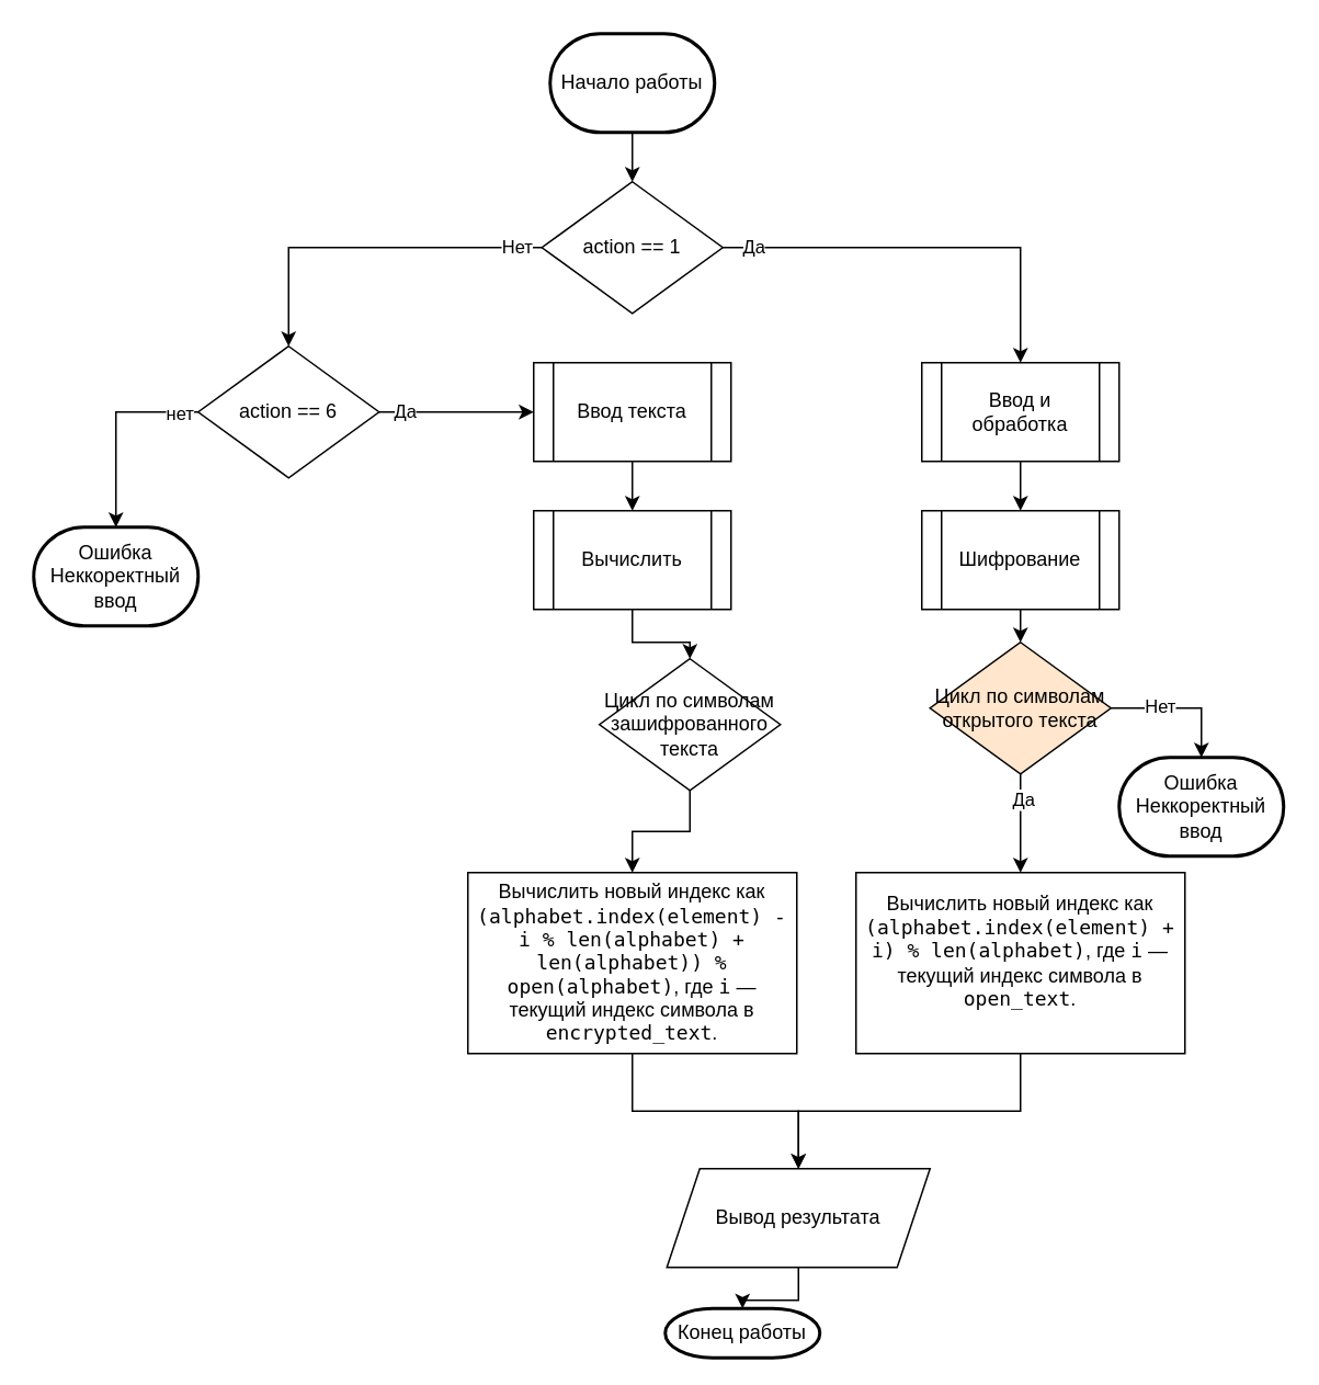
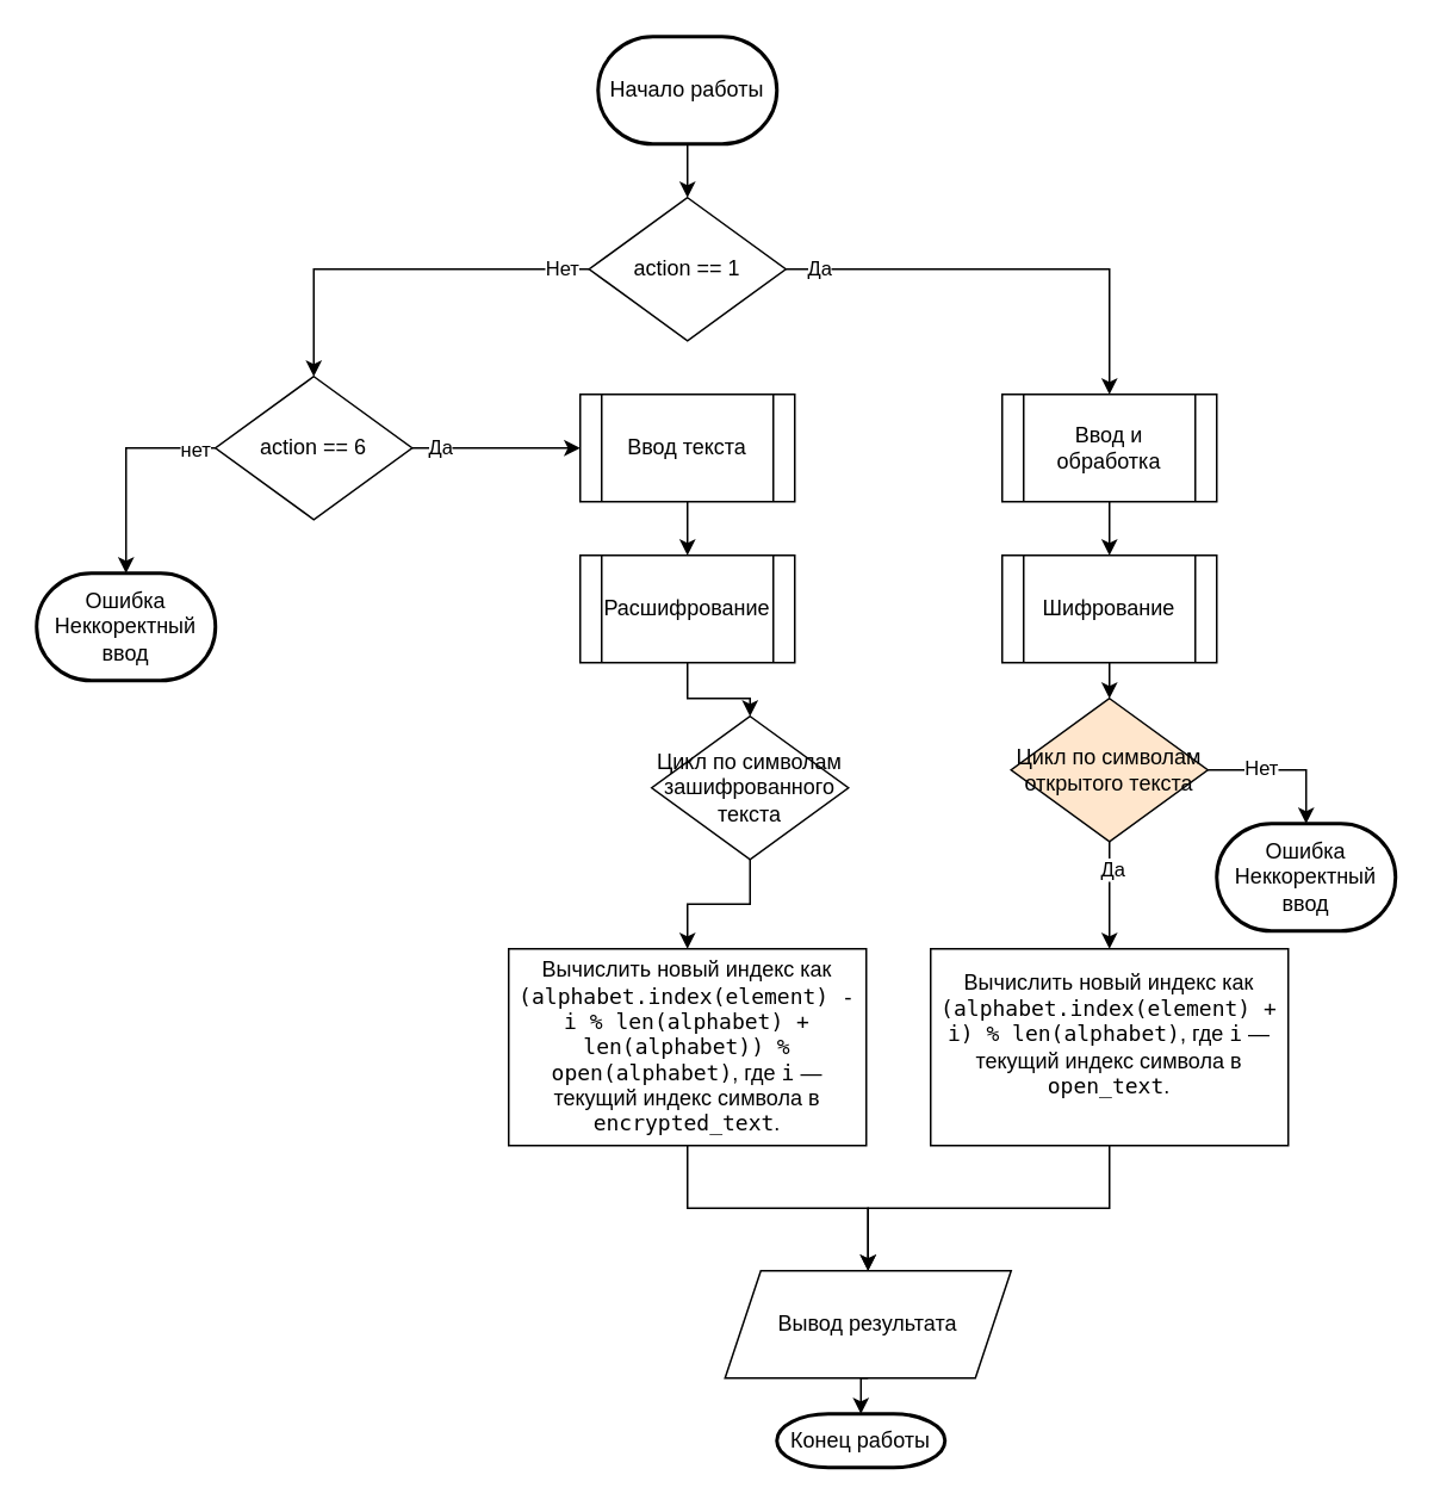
- <mxCell id="20" value="Вычислить" style="shape=process;whiteSpace=wrap;html=1;backgroundOutline=1;" vertex="1" parent="1"><mxGeometry x="324" y="310" width="120" height="60" as="geometry" /></mxCell>
+ <mxCell id="20" value="Расшифрование" style="shape=process;whiteSpace=wrap;html=1;backgroundOutline=1;" vertex="1" parent="1"><mxGeometry x="324" y="310" width="120" height="60" as="geometry" /></mxCell>
- <mxCell id="36" value="Конец работы" style="strokeWidth=2;html=1;shape=mxgraph.flowchart.terminator;whiteSpace=wrap;" vertex="1" parent="1"><mxGeometry x="404" y="795" width="94" height="30" as="geometry" /></mxCell>
+ <mxCell id="36" value="Конец работы" style="strokeWidth=2;html=1;shape=mxgraph.flowchart.terminator;whiteSpace=wrap;" vertex="1" parent="1"><mxGeometry x="434" y="790" width="94" height="30" as="geometry" /></mxCell>
